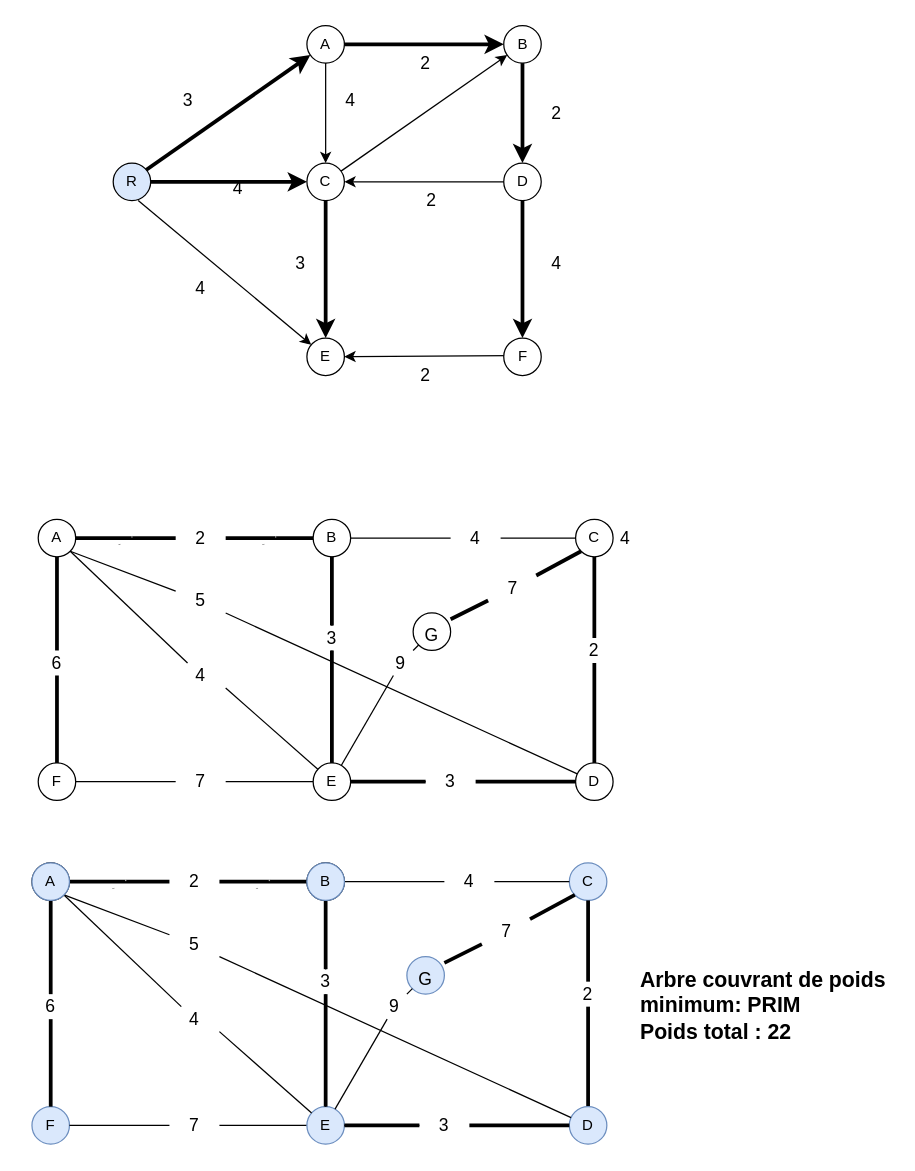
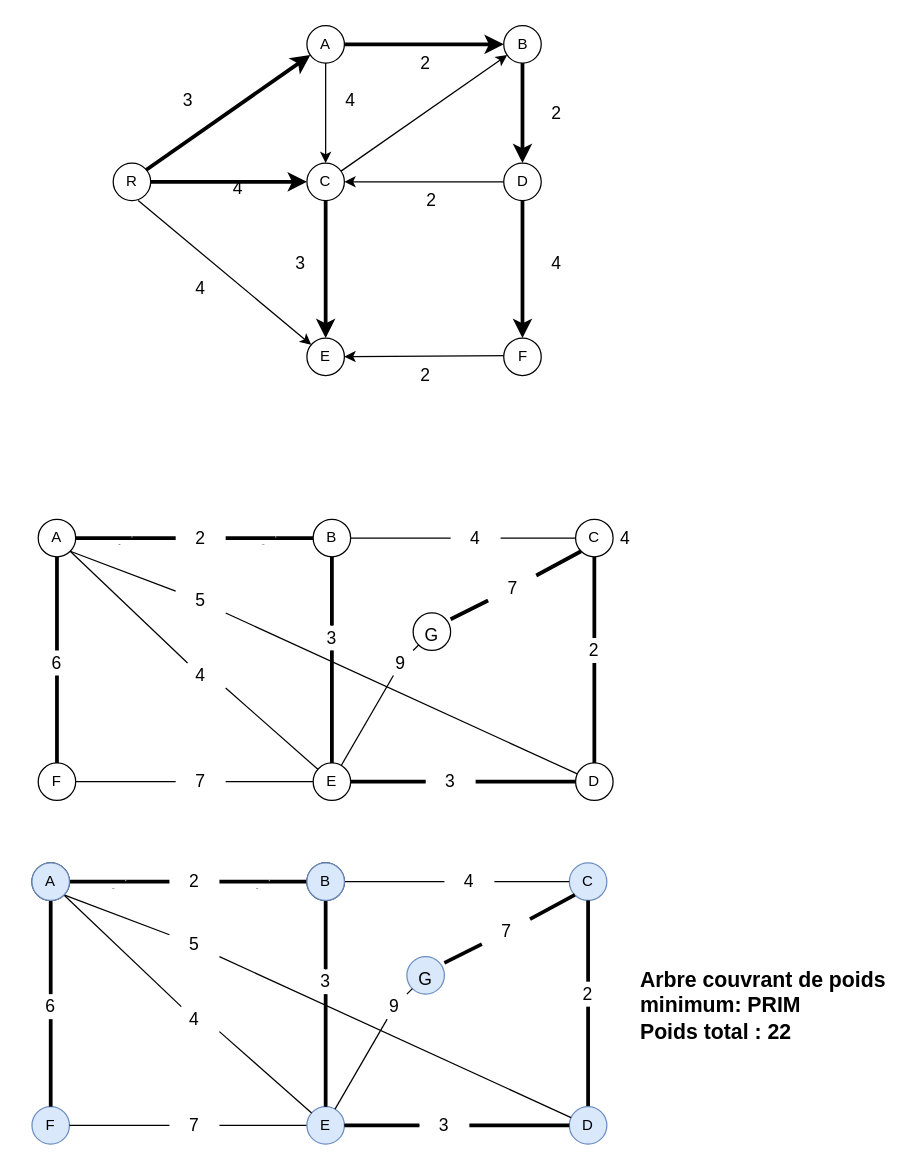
- <mxCell id="113" value="R" style="ellipse;whiteSpace=wrap;html=1;aspect=fixed;fillColor=#dae8fc;" vertex="1" parent="1"><mxGeometry x="90" y="130" width="30" height="30" as="geometry" /></mxCell>
+ <mxCell id="113" value="R" style="ellipse;whiteSpace=wrap;html=1;aspect=fixed;" vertex="1" parent="1"><mxGeometry x="90" y="130" width="30" height="30" as="geometry" /></mxCell>
